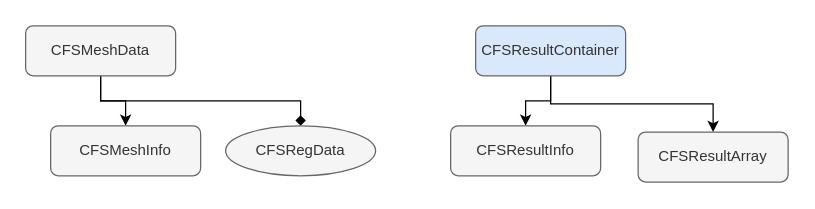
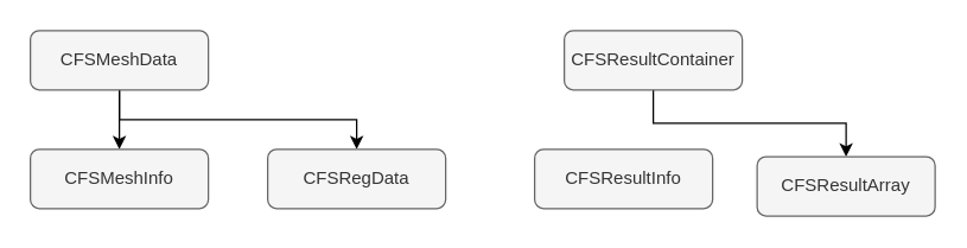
- <mxCell id="9" value="CFSResultContainer" style="rounded=1;whiteSpace=wrap;html=1;fillColor=#dae8fc;fontColor=#333333;strokeColor=#666666;" parent="1" vertex="1"><mxGeometry x="380" y="20" width="120" height="40" as="geometry" /></mxCell>
+ <mxCell id="9" value="CFSResultContainer" style="rounded=1;whiteSpace=wrap;html=1;fillColor=#f5f5f5;fontColor=#333333;strokeColor=#666666;" parent="1" vertex="1"><mxGeometry x="380" y="20" width="120" height="40" as="geometry" /></mxCell>
- <mxCell id="7" style="edgeStyle=orthogonalEdgeStyle;rounded=0;orthogonalLoop=1;jettySize=auto;html=1;exitX=0.5;exitY=1;exitDx=0;exitDy=0;entryX=0.5;entryY=0;entryDx=0;entryDy=0;" parent="1" source="9" target="10" edge="1"><mxGeometry relative="1" as="geometry" /></mxCell>
- <mxCell id="3" style="edgeStyle=orthogonalEdgeStyle;rounded=0;orthogonalLoop=1;jettySize=auto;html=1;exitX=0.5;exitY=1;exitDx=0;exitDy=0;entryX=0.5;entryY=0;entryDx=0;entryDy=0;endArrow=diamond;" parent="1" source="4" target="6" edge="1"><mxGeometry relative="1" as="geometry" /></mxCell>
+ <mxCell id="3" style="edgeStyle=orthogonalEdgeStyle;rounded=0;orthogonalLoop=1;jettySize=auto;html=1;exitX=0.5;exitY=1;exitDx=0;exitDy=0;entryX=0.5;entryY=0;entryDx=0;entryDy=0;" parent="1" source="4" target="6" edge="1"><mxGeometry relative="1" as="geometry" /></mxCell>
- <mxCell id="5" value="CFSMeshInfo" style="rounded=1;whiteSpace=wrap;html=1;fillColor=#f5f5f5;fontColor=#333333;strokeColor=#666666;" parent="1" vertex="1"><mxGeometry x="40" y="100" width="120" height="40" as="geometry" /></mxCell>
+ <mxCell id="5" value="CFSMeshInfo" style="rounded=1;whiteSpace=wrap;html=1;fillColor=#f5f5f5;fontColor=#333333;strokeColor=#666666;" parent="1" vertex="1"><mxGeometry x="20" y="100" width="120" height="40" as="geometry" /></mxCell>
- <mxCell id="6" value="CFSRegData" style="ellipse;whiteSpace=wrap;html=1;fillColor=#f5f5f5;fontColor=#333333;strokeColor=#666666;" parent="1" vertex="1"><mxGeometry x="180" y="100" width="120" height="40" as="geometry" /></mxCell>
+ <mxCell id="6" value="CFSRegData" style="rounded=1;whiteSpace=wrap;html=1;fillColor=#f5f5f5;fontColor=#333333;strokeColor=#666666;" parent="1" vertex="1"><mxGeometry x="180" y="100" width="120" height="40" as="geometry" /></mxCell>
